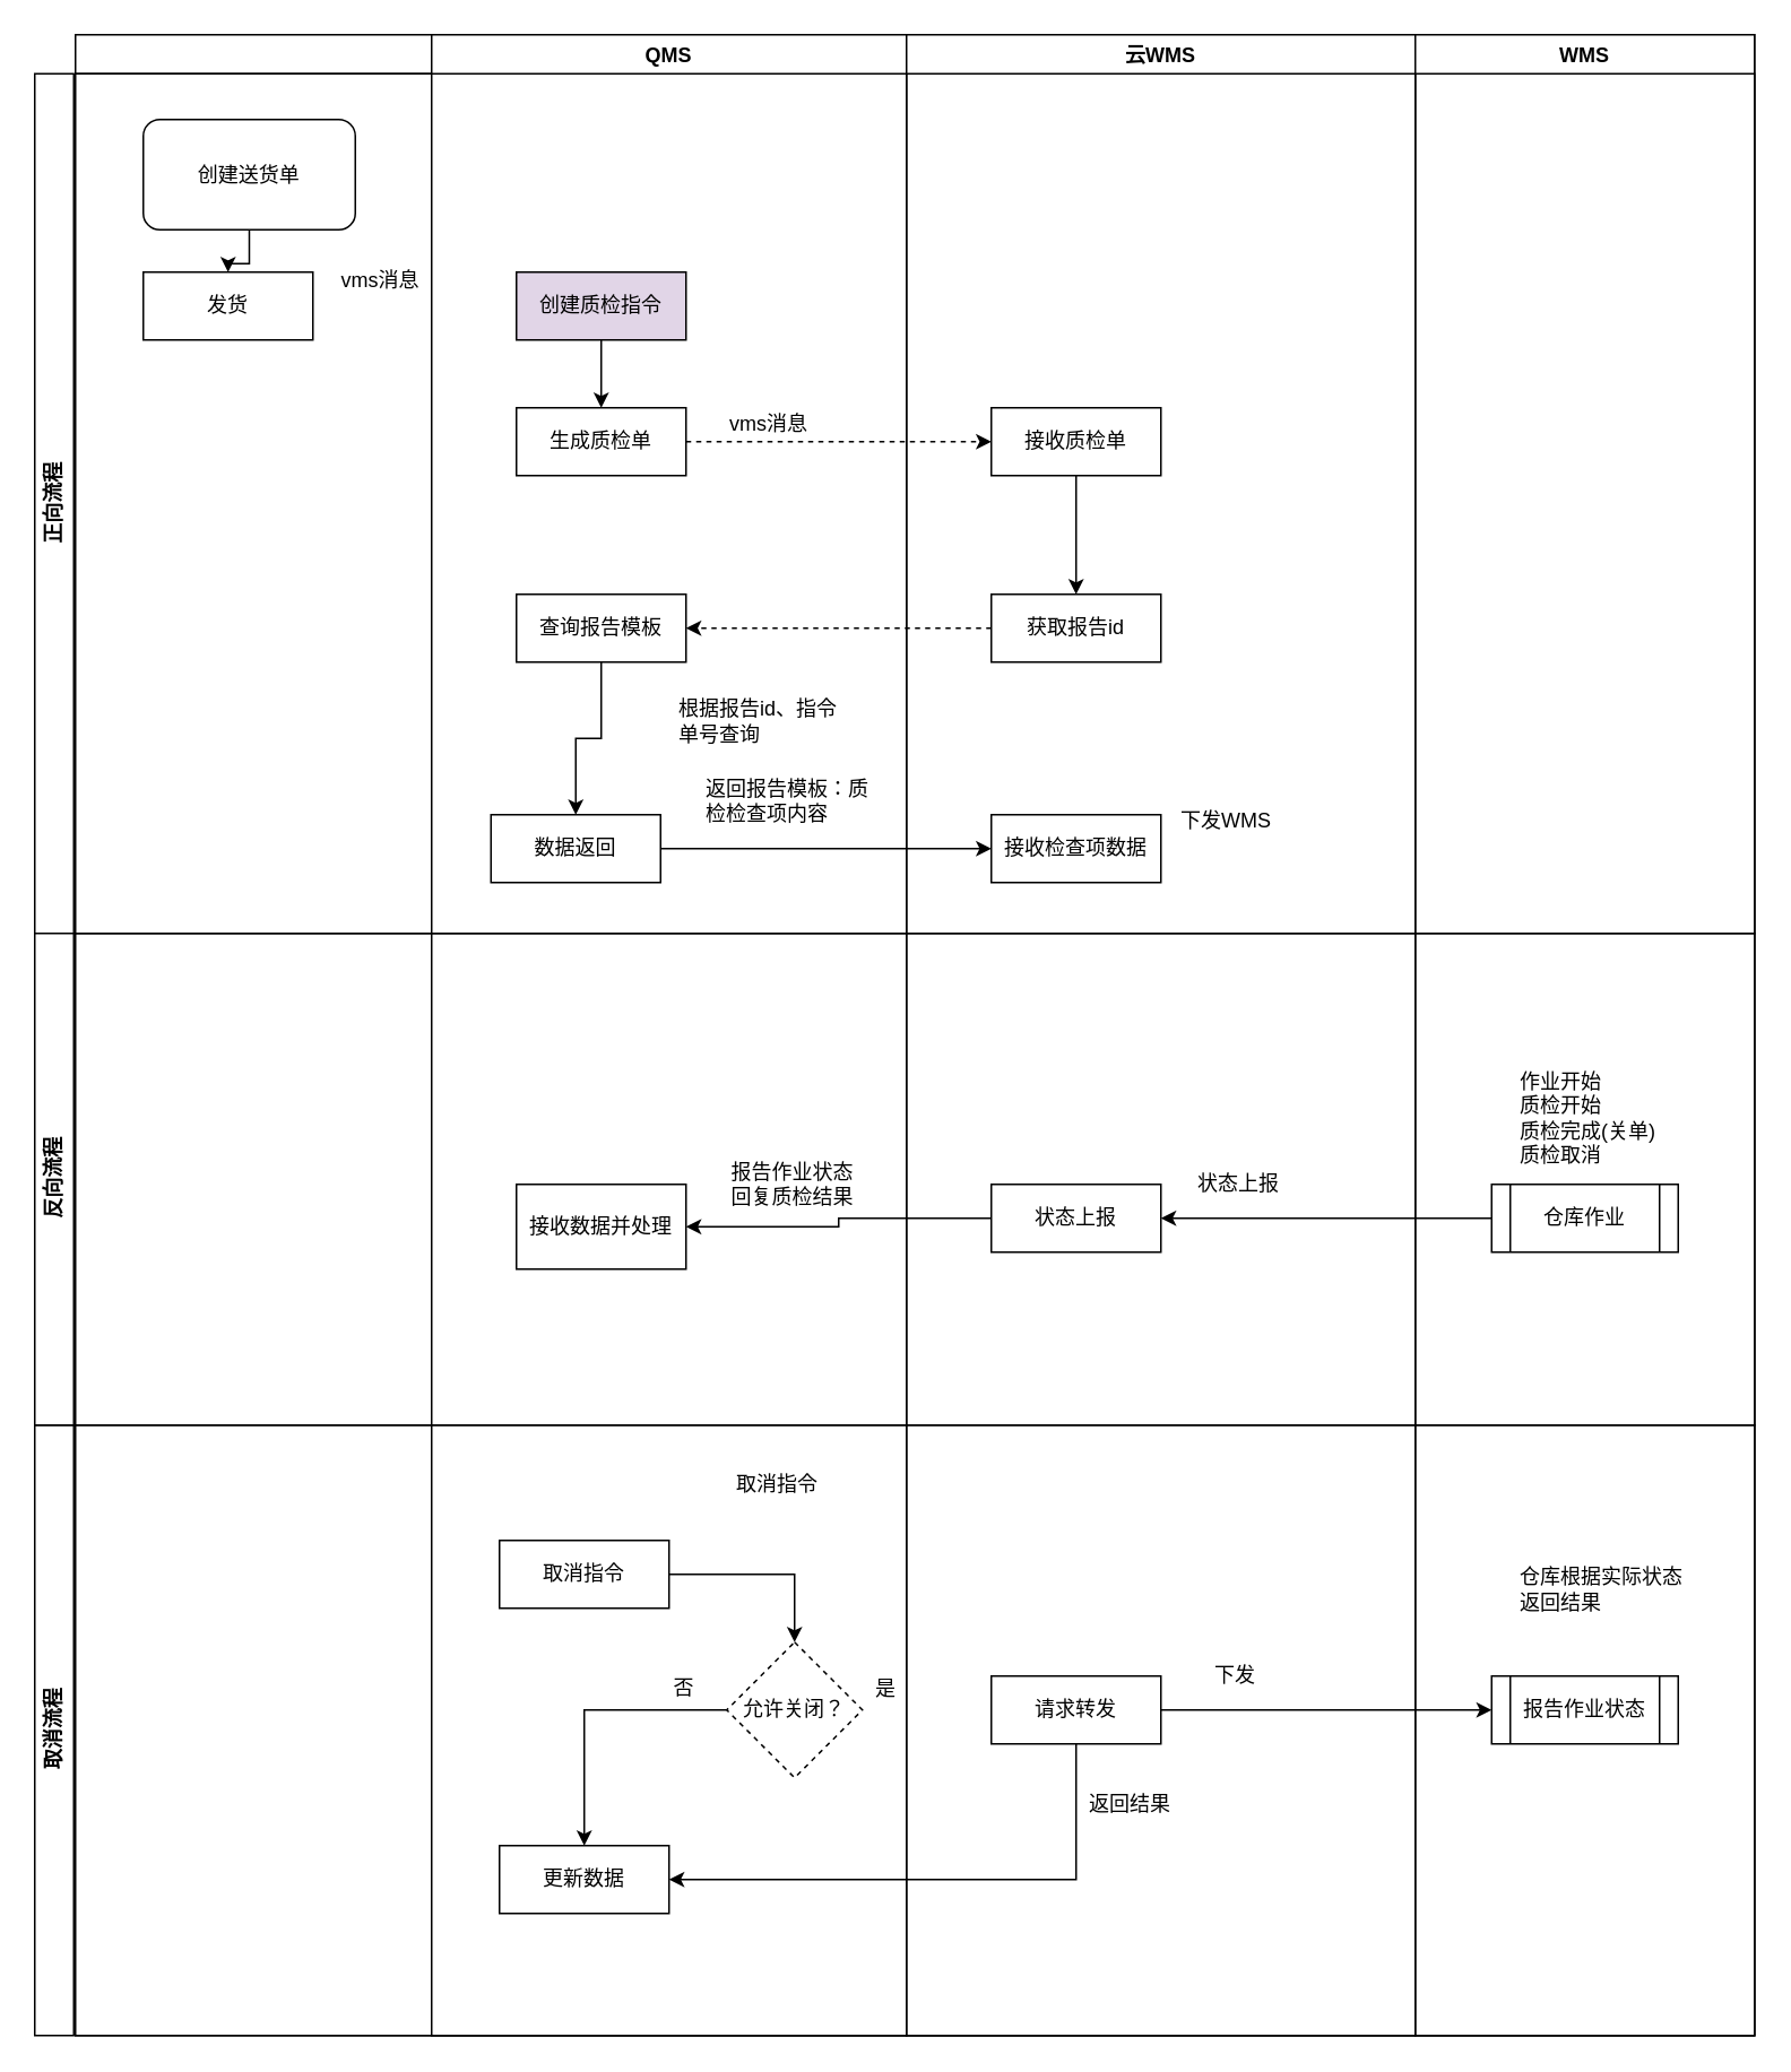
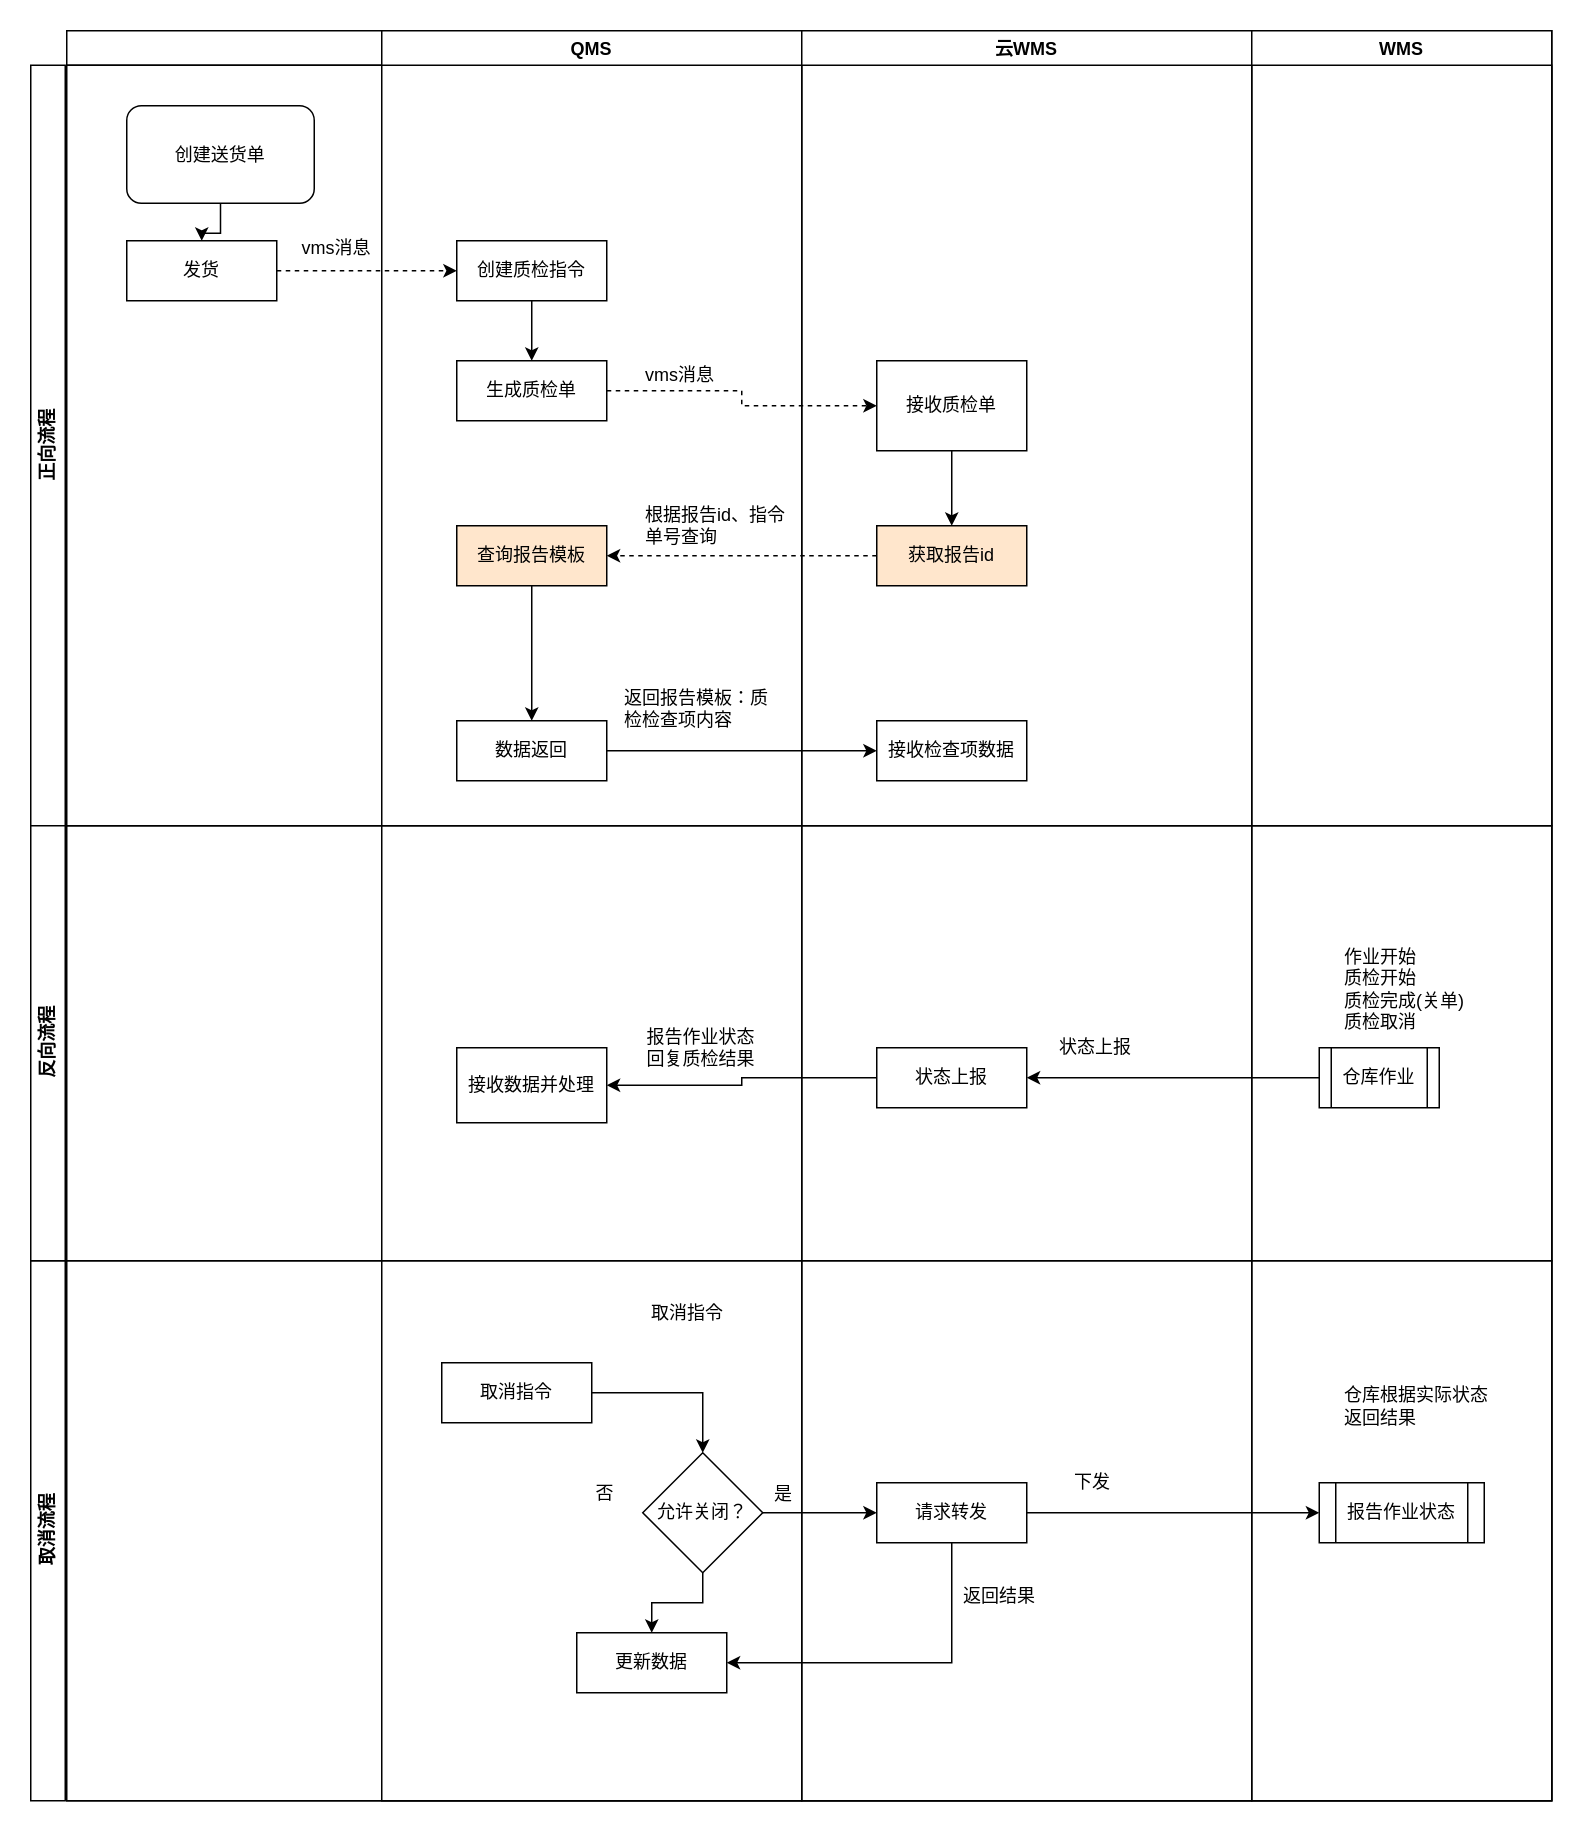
+ <mxCell id="40" style="edgeStyle=orthogonalEdgeStyle;rounded=0;orthogonalLoop=1;jettySize=auto;html=1;dashed=1;" parent="1" source="5" target="11" edge="1"><mxGeometry relative="1" as="geometry" /></mxCell>
- <mxCell id="11" value="创建质检指令" style="rounded=0;whiteSpace=wrap;html=1;fillColor=#e1d5e7;" parent="9" vertex="1"><mxGeometry x="50" y="140" width="100" height="40" as="geometry" /></mxCell>
+ <mxCell id="11" value="创建质检指令" style="rounded=0;whiteSpace=wrap;html=1;" parent="9" vertex="1"><mxGeometry x="50" y="140" width="100" height="40" as="geometry" /></mxCell>
- <mxCell id="31" value="接收质检单" style="rounded=0;whiteSpace=wrap;html=1;" parent="29" vertex="1"><mxGeometry x="50" y="220" width="100" height="40" as="geometry" /></mxCell>
+ <mxCell id="31" value="接收质检单" style="rounded=0;whiteSpace=wrap;html=1;" parent="29" vertex="1"><mxGeometry x="50" y="220" width="100" height="60" as="geometry" /></mxCell>
- <mxCell id="15" value="查询报告模板" style="rounded=0;whiteSpace=wrap;html=1;" parent="9" vertex="1"><mxGeometry x="50" y="330" width="100" height="40" as="geometry" /></mxCell>
+ <mxCell id="15" value="查询报告模板" style="rounded=0;whiteSpace=wrap;html=1;fillColor=#ffe6cc;" parent="9" vertex="1"><mxGeometry x="50" y="330" width="100" height="40" as="geometry" /></mxCell>
- <mxCell id="32" value="获取报告id" style="rounded=0;whiteSpace=wrap;html=1;" parent="29" vertex="1"><mxGeometry x="50" y="330" width="100" height="40" as="geometry" /></mxCell>
+ <mxCell id="32" value="获取报告id" style="rounded=0;whiteSpace=wrap;html=1;fillColor=#ffe6cc;" parent="29" vertex="1"><mxGeometry x="50" y="330" width="100" height="40" as="geometry" /></mxCell>
- <mxCell id="18" value="根据报告id、指令单号查询" style="text;html=1;strokeColor=none;fillColor=none;align=left;verticalAlign=middle;whiteSpace=wrap;rounded=0;" parent="9" vertex="1"><mxGeometry x="144" y="395" width="106" height="20" as="geometry" /></mxCell>
+ <mxCell id="18" value="根据报告id、指令单号查询" style="text;html=1;strokeColor=none;fillColor=none;align=left;verticalAlign=middle;whiteSpace=wrap;rounded=0;" parent="9" vertex="1"><mxGeometry x="174" y="320" width="106" height="20" as="geometry" /></mxCell>
- <mxCell id="35" value="下发WMS" style="text;html=1;strokeColor=none;fillColor=none;align=left;verticalAlign=middle;whiteSpace=wrap;rounded=0;" parent="29" vertex="1"><mxGeometry x="160" y="454" width="60" height="20" as="geometry" /></mxCell>
- <mxCell id="17" value="数据返回" style="rounded=0;whiteSpace=wrap;html=1;" parent="9" vertex="1"><mxGeometry x="35" y="460" width="100" height="40" as="geometry" /></mxCell>
+ <mxCell id="17" value="数据返回" style="rounded=0;whiteSpace=wrap;html=1;" parent="9" vertex="1"><mxGeometry x="50" y="460" width="100" height="40" as="geometry" /></mxCell>
- <mxCell id="46" value="仓库作业" style="shape=process;whiteSpace=wrap;html=1;backgroundOutline=1;" parent="45" vertex="1"><mxGeometry x="45" y="678" width="110" height="40" as="geometry" /></mxCell>
+ <mxCell id="46" value="仓库作业" style="shape=process;whiteSpace=wrap;html=1;backgroundOutline=1;" parent="45" vertex="1"><mxGeometry x="45" y="678" width="80" height="40" as="geometry" /></mxCell>
- <mxCell id="25" value="允许关闭？" style="rhombus;whiteSpace=wrap;html=1;dashed=1;" parent="9" vertex="1"><mxGeometry x="174" y="948" width="80" height="80" as="geometry" /></mxCell>
+ <mxCell id="25" value="允许关闭？" style="rhombus;whiteSpace=wrap;html=1;" parent="9" vertex="1"><mxGeometry x="174" y="948" width="80" height="80" as="geometry" /></mxCell>
+ <mxCell id="52" style="edgeStyle=orthogonalEdgeStyle;rounded=0;orthogonalLoop=1;jettySize=auto;html=1;entryX=0;entryY=0.5;entryDx=0;entryDy=0;" parent="1" source="25" target="37" edge="1"><mxGeometry relative="1" as="geometry" /></mxCell>
- <mxCell id="26" value="更新数据" style="rounded=0;whiteSpace=wrap;html=1;" parent="9" vertex="1"><mxGeometry x="40" y="1068" width="100" height="40" as="geometry" /></mxCell>
+ <mxCell id="26" value="更新数据" style="rounded=0;whiteSpace=wrap;html=1;" parent="9" vertex="1"><mxGeometry x="130" y="1068" width="100" height="40" as="geometry" /></mxCell>
